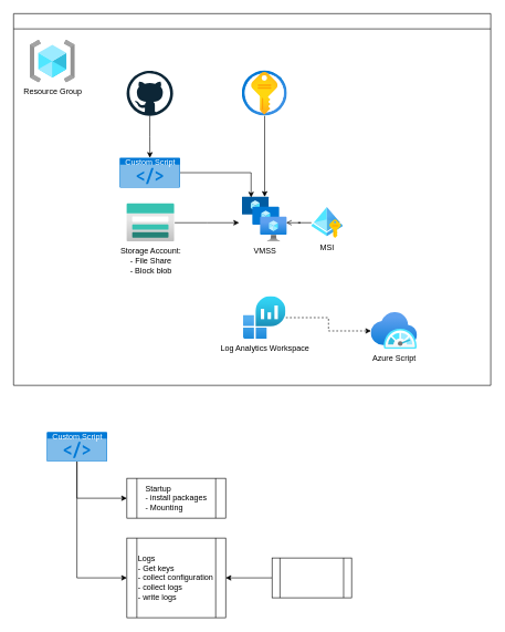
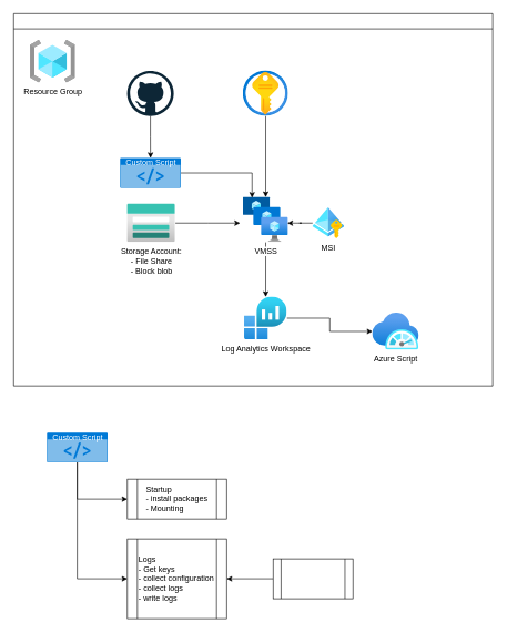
- <mxCell id="15" style="edgeStyle=orthogonalEdgeStyle;rounded=0;orthogonalLoop=1;jettySize=auto;html=1;entryX=0.978;entryY=0.574;entryDx=0;entryDy=0;entryPerimeter=0;endArrow=open;" edge="1" parent="1" source="16" target="5"><mxGeometry relative="1" as="geometry" /></mxCell>
+ <mxCell id="15" style="edgeStyle=orthogonalEdgeStyle;rounded=0;orthogonalLoop=1;jettySize=auto;html=1;entryX=0.978;entryY=0.574;entryDx=0;entryDy=0;entryPerimeter=0;" edge="1" parent="1" source="16" target="5"><mxGeometry relative="1" as="geometry" /></mxCell>
+ <mxCell id="4" style="edgeStyle=orthogonalEdgeStyle;rounded=0;orthogonalLoop=1;jettySize=auto;html=1;" edge="1" parent="1" source="5" target="9"><mxGeometry relative="1" as="geometry" /></mxCell>
- <mxCell id="8" style="edgeStyle=orthogonalEdgeStyle;rounded=0;orthogonalLoop=1;jettySize=auto;html=1;dashed=1;" edge="1" parent="1" source="9" target="14"><mxGeometry relative="1" as="geometry" /></mxCell>
+ <mxCell id="8" style="edgeStyle=orthogonalEdgeStyle;rounded=0;orthogonalLoop=1;jettySize=auto;html=1;" edge="1" parent="1" source="9" target="14"><mxGeometry relative="1" as="geometry" /></mxCell>
